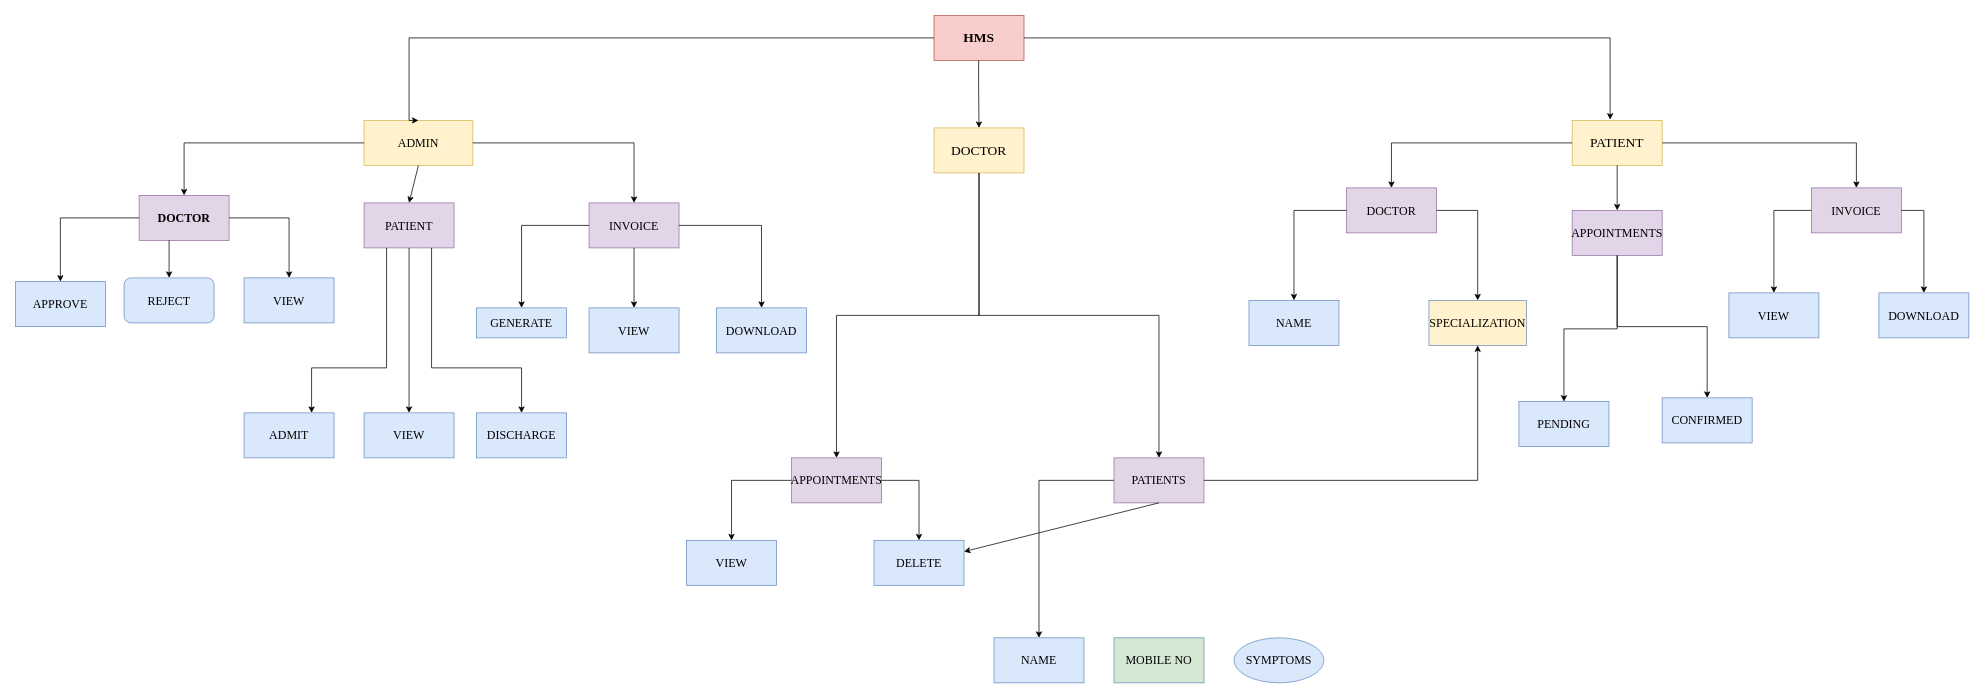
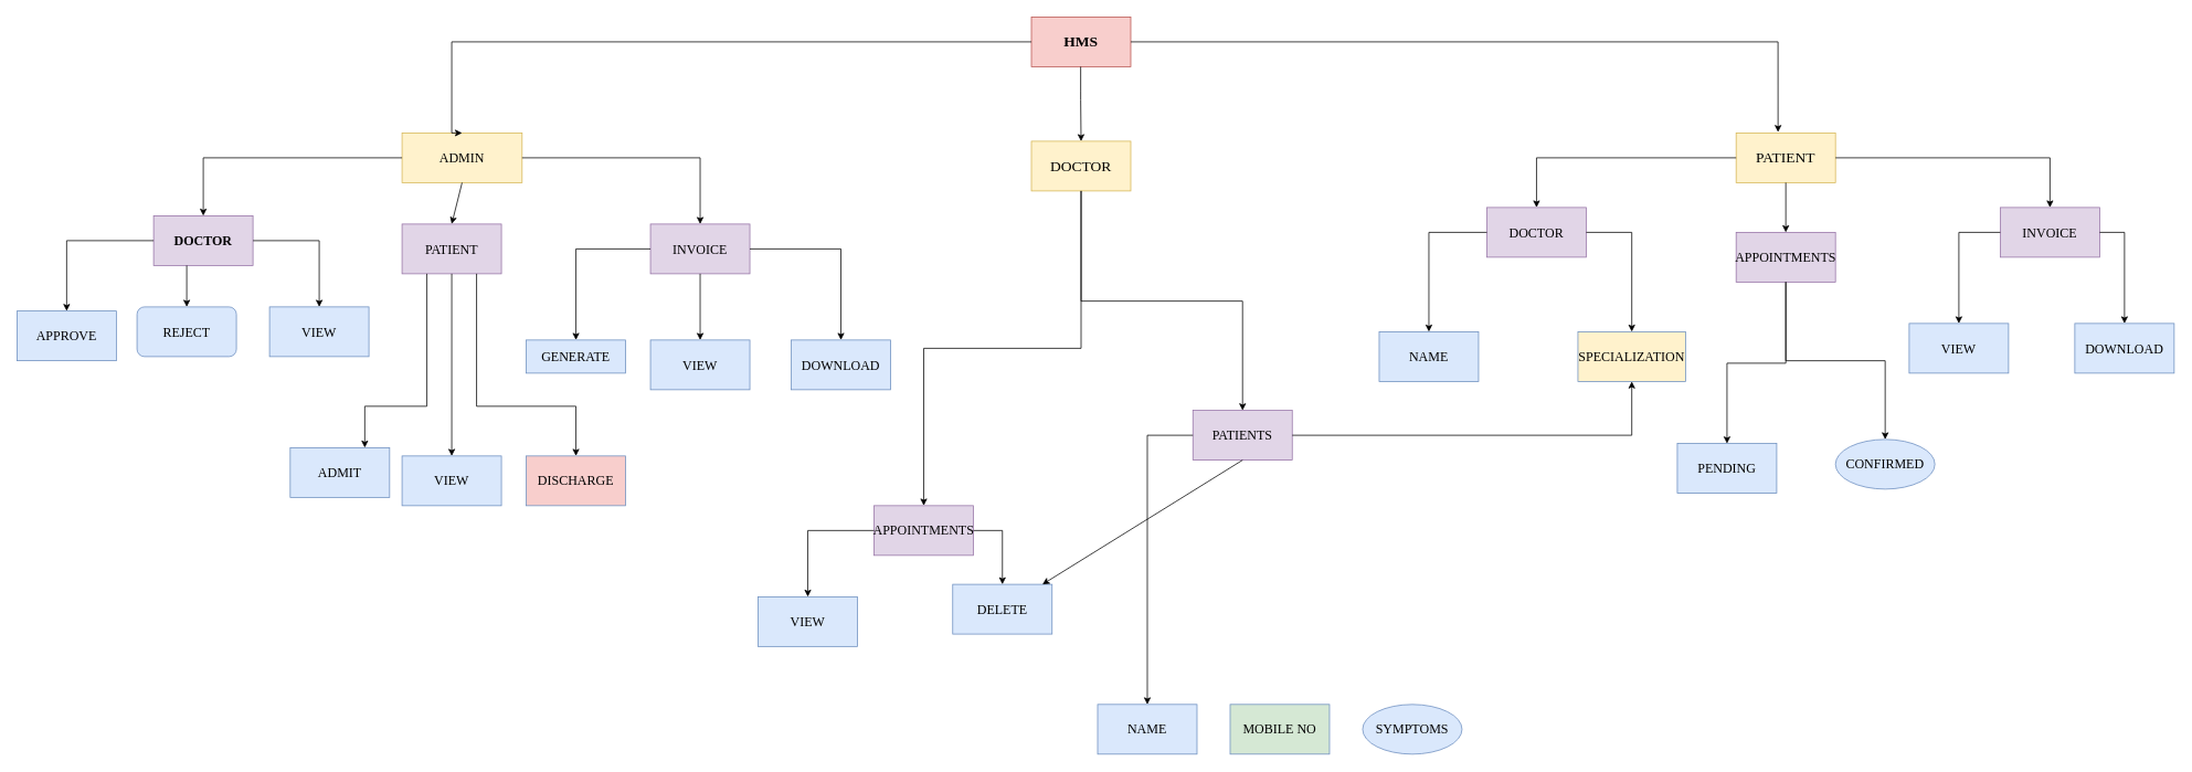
- <mxCell id="33" value="CONFIRMED" style="rounded=0;whiteSpace=wrap;html=1;fontFamily=Times New Roman;fontSize=16;fillColor=#dae8fc;strokeColor=#6c8ebf;" vertex="1" parent="1"><mxGeometry x="2216" y="530" width="120" height="60" as="geometry" /></mxCell>
+ <mxCell id="33" value="CONFIRMED" style="ellipse;whiteSpace=wrap;html=1;fontFamily=Times New Roman;fontSize=16;fillColor=#dae8fc;strokeColor=#6c8ebf;" vertex="1" parent="1"><mxGeometry x="2216" y="530" width="120" height="60" as="geometry" /></mxCell>
- <mxCell id="17" value="ADMIT" style="rounded=0;whiteSpace=wrap;html=1;fontFamily=Times New Roman;fontSize=16;fillColor=#dae8fc;strokeColor=#6c8ebf;" vertex="1" parent="1"><mxGeometry x="325" y="550" width="120" height="60" as="geometry" /></mxCell>
+ <mxCell id="17" value="ADMIT" style="rounded=0;whiteSpace=wrap;html=1;fontFamily=Times New Roman;fontSize=16;fillColor=#dae8fc;strokeColor=#6c8ebf;" vertex="1" parent="1"><mxGeometry x="350" y="540" width="120" height="60" as="geometry" /></mxCell>
- <mxCell id="15" value="DISCHARGE" style="rounded=0;whiteSpace=wrap;html=1;fontFamily=Times New Roman;fontSize=16;fillColor=#dae8fc;strokeColor=#6c8ebf;" vertex="1" parent="1"><mxGeometry x="635" y="550" width="120" height="60" as="geometry" /></mxCell>
+ <mxCell id="15" value="DISCHARGE" style="rounded=0;whiteSpace=wrap;html=1;fontFamily=Times New Roman;fontSize=16;fillColor=#f8cecc;strokeColor=#6c8ebf;" vertex="1" parent="1"><mxGeometry x="635" y="550" width="120" height="60" as="geometry" /></mxCell>
- <mxCell id="21" value="PATIENTS" style="rounded=0;whiteSpace=wrap;html=1;fontFamily=Times New Roman;fontSize=16;fillColor=#e1d5e7;strokeColor=#9673a6;" vertex="1" parent="1"><mxGeometry x="1485" y="610" width="120" height="60" as="geometry" /></mxCell>
+ <mxCell id="21" value="PATIENTS" style="rounded=0;whiteSpace=wrap;html=1;fontFamily=Times New Roman;fontSize=16;fillColor=#e1d5e7;strokeColor=#9673a6;" vertex="1" parent="1"><mxGeometry x="1440" y="495" width="120" height="60" as="geometry" /></mxCell>
- <mxCell id="23" value="DELETE" style="rounded=0;whiteSpace=wrap;html=1;fontFamily=Times New Roman;fontSize=16;fillColor=#dae8fc;strokeColor=#6c8ebf;" vertex="1" parent="1"><mxGeometry x="1165" y="720" width="120" height="60" as="geometry" /></mxCell>
+ <mxCell id="23" value="DELETE" style="rounded=0;whiteSpace=wrap;html=1;fontFamily=Times New Roman;fontSize=16;fillColor=#dae8fc;strokeColor=#6c8ebf;" vertex="1" parent="1"><mxGeometry x="1150" y="705" width="120" height="60" as="geometry" /></mxCell>
